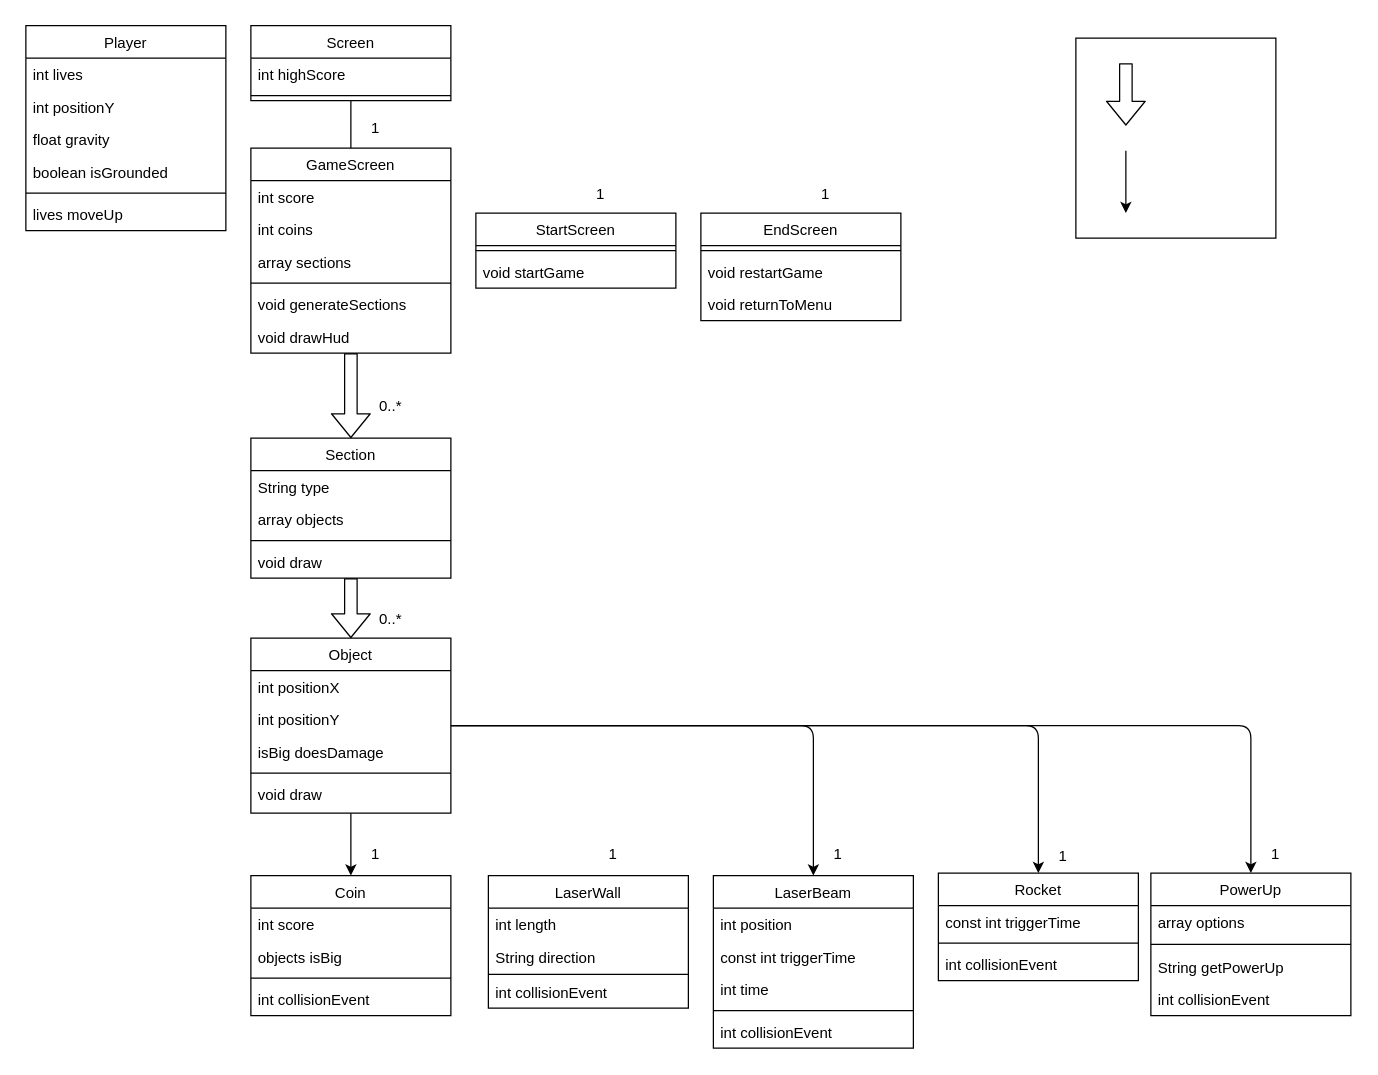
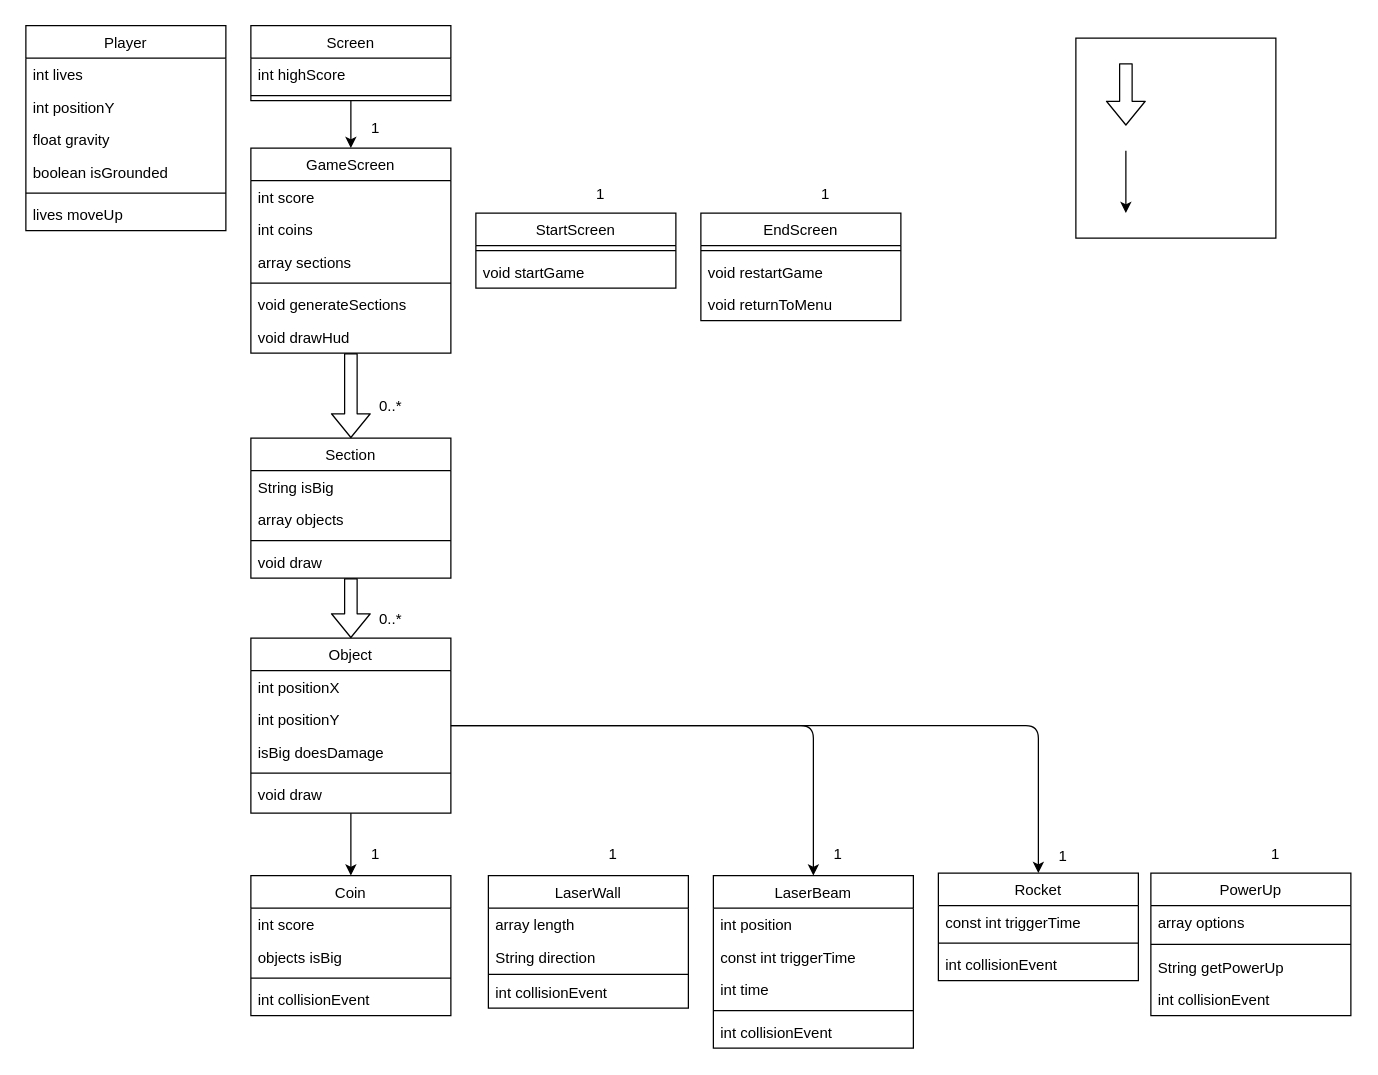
- <mxCell id="44" style="edgeStyle=orthogonalEdgeStyle;orthogonalLoop=1;jettySize=auto;html=1;entryX=0.5;entryY=0;entryDx=0;entryDy=0;endArrow=none;" parent="1" source="45" target="48" edge="1"><mxGeometry relative="1" as="geometry" /></mxCell>
+ <mxCell id="44" style="edgeStyle=orthogonalEdgeStyle;orthogonalLoop=1;jettySize=auto;html=1;entryX=0.5;entryY=0;entryDx=0;entryDy=0;" parent="1" source="45" target="48" edge="1"><mxGeometry relative="1" as="geometry" /></mxCell>
- <mxCell id="63" value="String type" style="text;align=left;verticalAlign=top;spacingLeft=4;spacingRight=4;overflow=hidden;rotatable=0;points=[[0,0.5],[1,0.5]];portConstraint=eastwest;shadow=0;html=0;" parent="62" vertex="1"><mxGeometry y="26" width="160" height="26" as="geometry" /></mxCell>
+ <mxCell id="63" value="String isBig" style="text;align=left;verticalAlign=top;spacingLeft=4;spacingRight=4;overflow=hidden;rotatable=0;points=[[0,0.5],[1,0.5]];portConstraint=eastwest;shadow=0;html=0;" parent="62" vertex="1"><mxGeometry y="26" width="160" height="26" as="geometry" /></mxCell>
- <mxCell id="22" style="edgeStyle=orthogonalEdgeStyle;orthogonalLoop=1;jettySize=auto;html=1;" parent="1" source="23" target="39" edge="1"><mxGeometry relative="1" as="geometry" /></mxCell>
- <mxCell id="15" value="int length" style="text;align=left;verticalAlign=top;spacingLeft=4;spacingRight=4;overflow=hidden;rotatable=0;points=[[0,0.5],[1,0.5]];portConstraint=eastwest;" parent="14" vertex="1"><mxGeometry y="26" width="160" height="26" as="geometry" /></mxCell>
+ <mxCell id="15" value="array length" style="text;align=left;verticalAlign=top;spacingLeft=4;spacingRight=4;overflow=hidden;rotatable=0;points=[[0,0.5],[1,0.5]];portConstraint=eastwest;" parent="14" vertex="1"><mxGeometry y="26" width="160" height="26" as="geometry" /></mxCell>
